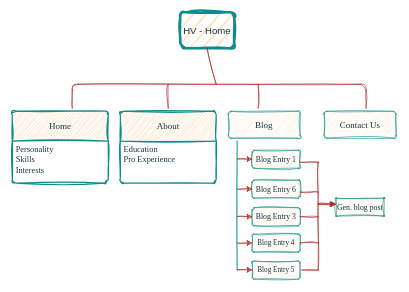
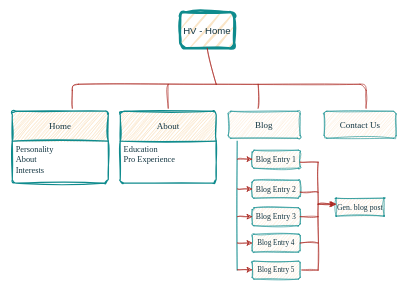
- <mxCell id="24" value="&lt;font style=&quot;font-size: 14px;&quot;&gt;Personality&lt;/font&gt;&lt;div style=&quot;font-size: 14px;&quot;&gt;&lt;font style=&quot;font-size: 14px;&quot;&gt;Skills&lt;br&gt;Interests&lt;/font&gt;&lt;/div&gt;" style="align=left;strokeColor=none;fillColor=none;spacingLeft=4;fontSize=12;verticalAlign=top;resizable=0;rotatable=0;part=1;html=1;sketch=1;hachureGap=4;jiggle=2;curveFitting=1;fontFamily=Architects Daughter;fontSource=https%3A%2F%2Ffonts.googleapis.com%2Fcss%3Ffamily%3DArchitects%2BDaughter;fontColor=#143642;labelBackgroundColor=none;" vertex="1" parent="23"><mxGeometry y="50" width="160" height="70" as="geometry" /></mxCell>
+ <mxCell id="24" value="&lt;font style=&quot;font-size: 14px;&quot;&gt;Personality&lt;/font&gt;&lt;div style=&quot;font-size: 14px;&quot;&gt;&lt;font style=&quot;font-size: 14px;&quot;&gt;About&lt;br&gt;Interests&lt;/font&gt;&lt;/div&gt;" style="align=left;strokeColor=none;fillColor=none;spacingLeft=4;fontSize=12;verticalAlign=top;resizable=0;rotatable=0;part=1;html=1;sketch=1;hachureGap=4;jiggle=2;curveFitting=1;fontFamily=Architects Daughter;fontSource=https%3A%2F%2Ffonts.googleapis.com%2Fcss%3Ffamily%3DArchitects%2BDaughter;fontColor=#143642;labelBackgroundColor=none;" vertex="1" parent="23"><mxGeometry y="50" width="160" height="70" as="geometry" /></mxCell>
- <mxCell id="13" value="&lt;font style=&quot;font-size: 13px;&quot;&gt;Blog Entry 6&lt;/font&gt;" style="rounded=1;arcSize=10;whiteSpace=wrap;html=1;align=center;sketch=1;hachureGap=4;jiggle=2;curveFitting=1;strokeColor=#0F8B8D;fontFamily=Architects Daughter;fontSource=https%3A%2F%2Ffonts.googleapis.com%2Fcss%3Ffamily%3DArchitects%2BDaughter;fontColor=#143642;fillColor=#FAE5C7;labelBackgroundColor=none;" parent="1" vertex="1"><mxGeometry x="420" y="300" width="80" height="30" as="geometry" /></mxCell>
+ <mxCell id="13" value="&lt;font style=&quot;font-size: 13px;&quot;&gt;Blog Entry 2&lt;/font&gt;" style="rounded=1;arcSize=10;whiteSpace=wrap;html=1;align=center;sketch=1;hachureGap=4;jiggle=2;curveFitting=1;strokeColor=#0F8B8D;fontFamily=Architects Daughter;fontSource=https%3A%2F%2Ffonts.googleapis.com%2Fcss%3Ffamily%3DArchitects%2BDaughter;fontColor=#143642;fillColor=#FAE5C7;labelBackgroundColor=none;" parent="1" vertex="1"><mxGeometry x="420" y="300" width="80" height="30" as="geometry" /></mxCell>
